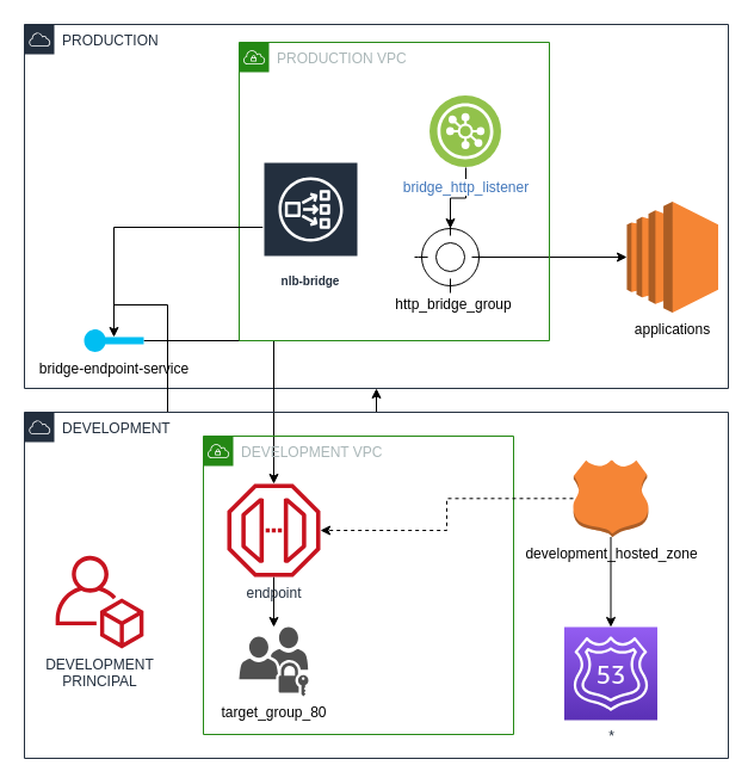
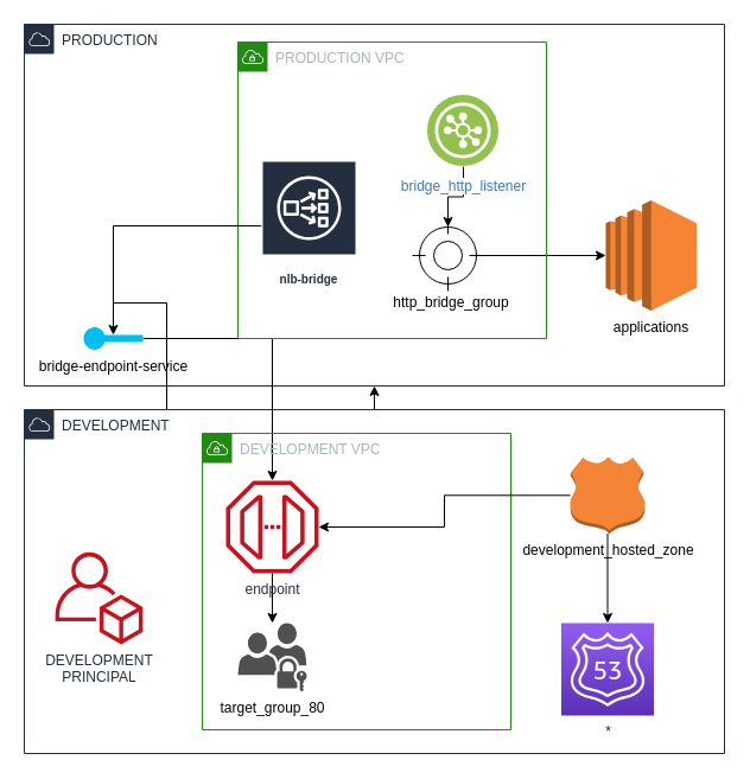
- <mxCell id="3" value="applications" style="outlineConnect=0;dashed=0;verticalLabelPosition=bottom;verticalAlign=top;align=center;html=1;shape=mxgraph.aws3.ec2;fillColor=#F58534;gradientColor=none;" vertex="1" parent="1"><mxGeometry x="525" y="168.5" width="76.5" height="93" as="geometry" /></mxCell>
+ <mxCell id="3" value="applications" style="outlineConnect=0;dashed=0;verticalLabelPosition=bottom;verticalAlign=top;align=center;html=1;shape=mxgraph.aws3.ec2;fillColor=#F58534;gradientColor=none;" vertex="1" parent="1"><mxGeometry x="510" y="168.5" width="76.5" height="93" as="geometry" /></mxCell>
- <mxCell id="29" style="edgeStyle=orthogonalEdgeStyle;rounded=0;orthogonalLoop=1;jettySize=auto;html=1;dashed=1;" edge="1" parent="1" source="31" target="26"><mxGeometry relative="1" as="geometry" /></mxCell>
+ <mxCell id="29" style="edgeStyle=orthogonalEdgeStyle;rounded=0;orthogonalLoop=1;jettySize=auto;html=1;" edge="1" parent="1" source="31" target="26"><mxGeometry relative="1" as="geometry" /></mxCell>
